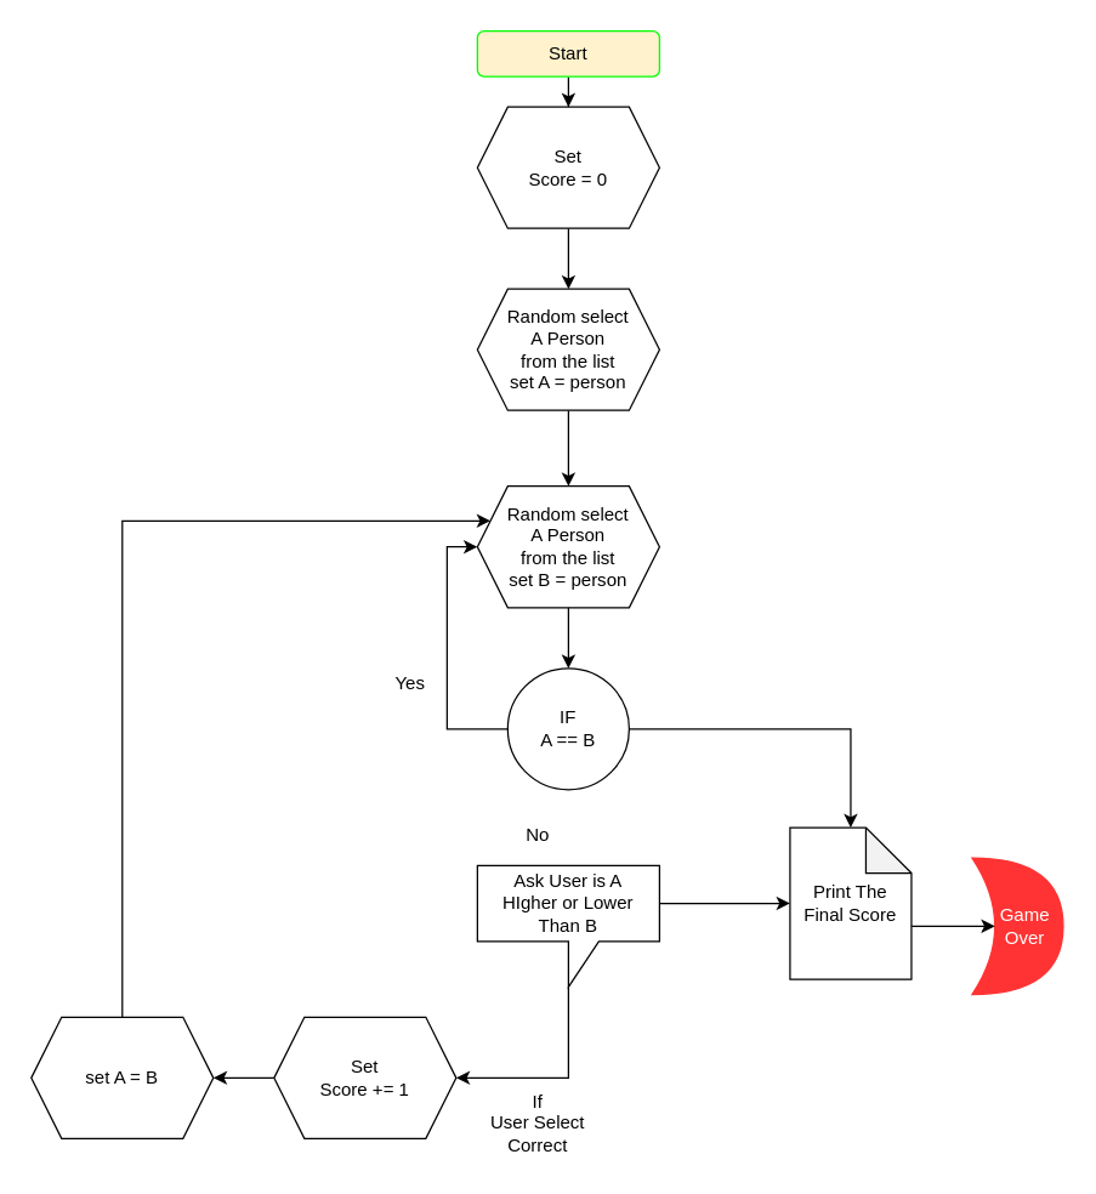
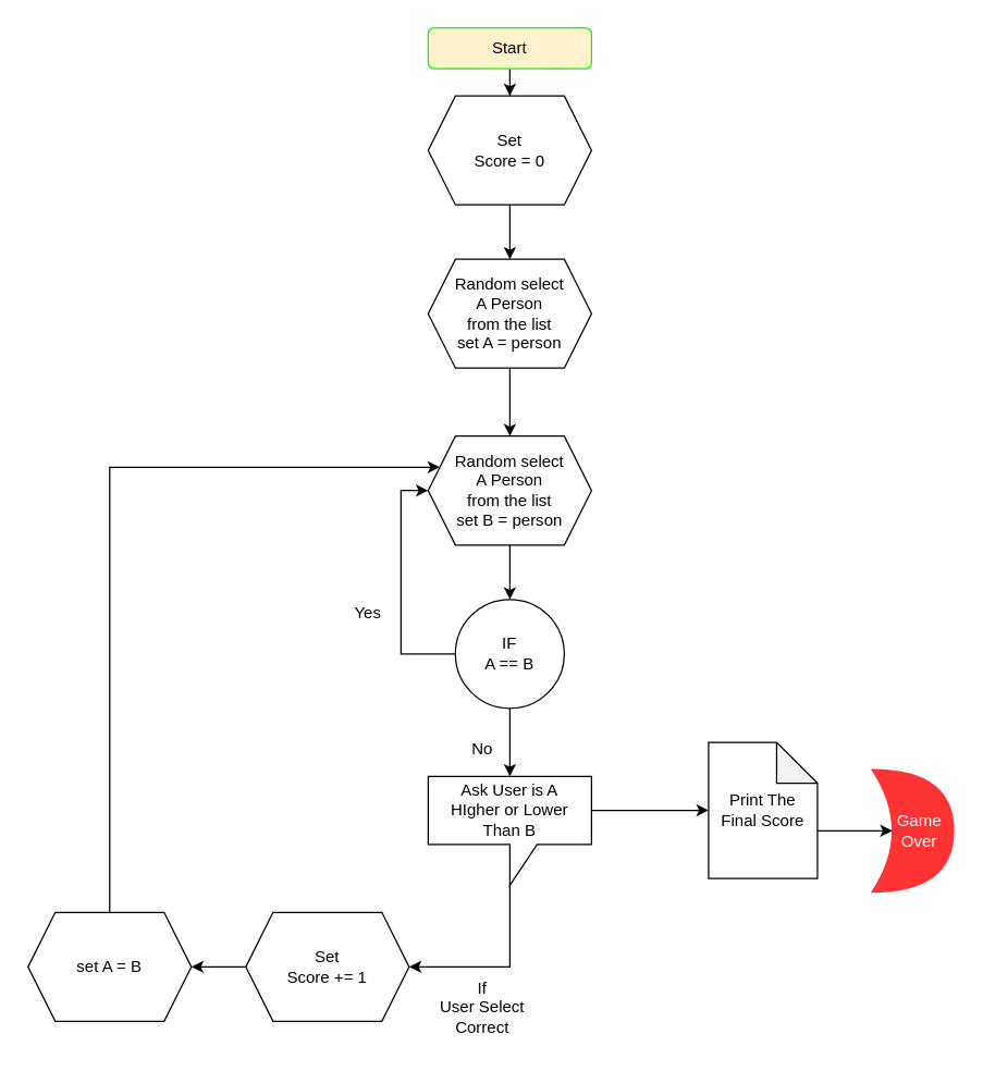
- <mxCell id="11" value="" style="edgeStyle=orthogonalEdgeStyle;rounded=0;orthogonalLoop=1;jettySize=auto;html=1;" edge="1" parent="1" source="12" target="25"><mxGeometry relative="1" as="geometry" /></mxCell>
+ <mxCell id="11" value="" style="edgeStyle=orthogonalEdgeStyle;rounded=0;orthogonalLoop=1;jettySize=auto;html=1;" edge="1" parent="1" source="12" target="17"><mxGeometry relative="1" as="geometry" /></mxCell>
